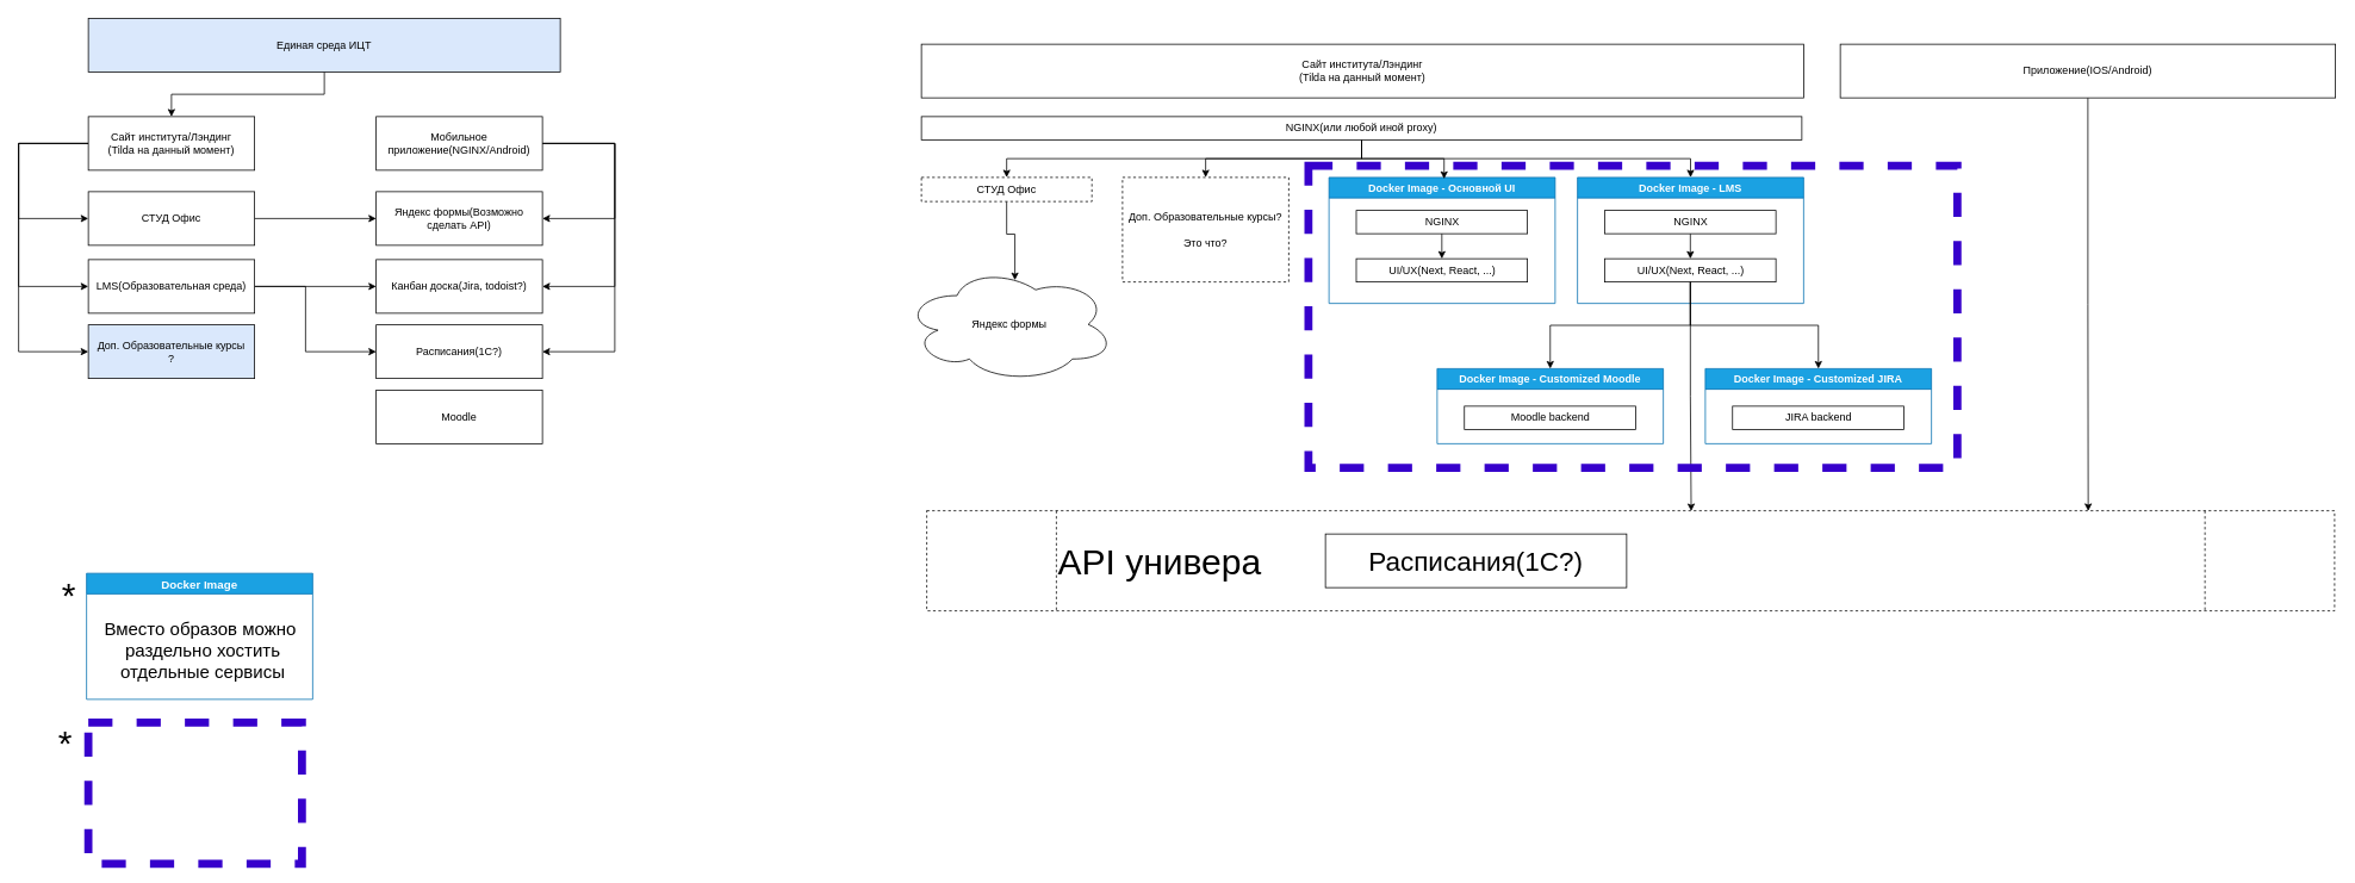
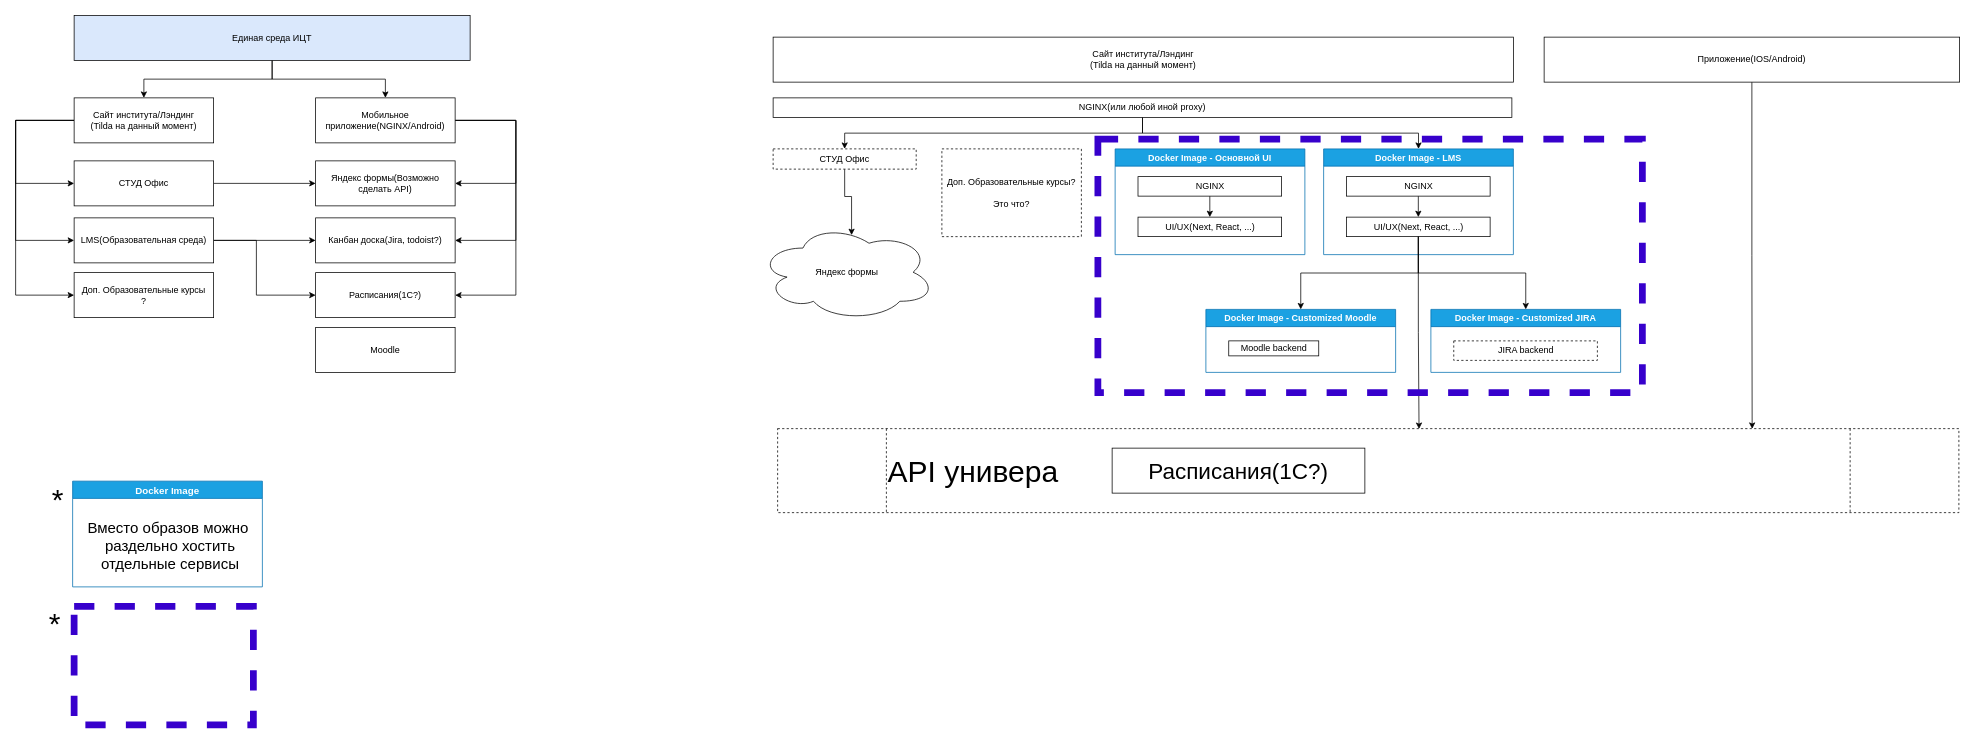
+ <mxCell id="13" style="edgeStyle=orthogonalEdgeStyle;rounded=0;orthogonalLoop=1;jettySize=auto;html=1;exitX=0.5;exitY=1;exitDx=0;exitDy=0;entryX=0.5;entryY=0;entryDx=0;entryDy=0;" edge="1" parent="1" source="14" target="19"><mxGeometry relative="1" as="geometry" /></mxCell>
- <mxCell id="31" style="edgeStyle=orthogonalEdgeStyle;rounded=0;orthogonalLoop=1;jettySize=auto;html=1;exitX=0.5;exitY=1;exitDx=0;exitDy=0;entryX=0.5;entryY=0;entryDx=0;entryDy=0;" edge="1" parent="1" source="33" target="36"><mxGeometry relative="1" as="geometry" /></mxCell>
- <mxCell id="30" style="edgeStyle=orthogonalEdgeStyle;rounded=0;orthogonalLoop=1;jettySize=auto;html=1;exitX=0.5;exitY=1;exitDx=0;exitDy=0;entryX=0.509;entryY=0.012;entryDx=0;entryDy=0;entryPerimeter=0;" edge="1" parent="1" source="33" target="24"><mxGeometry relative="1" as="geometry" /></mxCell>
- <mxCell id="15" value="&lt;div&gt;Доп. Образовательные курсы&lt;/div&gt;&lt;div&gt;?&lt;br&gt;&lt;/div&gt;" style="rounded=0;whiteSpace=wrap;html=1;fillColor=#dae8fc;" vertex="1" parent="1"><mxGeometry x="98" y="363" width="186" height="60" as="geometry" /></mxCell>
+ <mxCell id="15" value="&lt;div&gt;Доп. Образовательные курсы&lt;/div&gt;&lt;div&gt;?&lt;br&gt;&lt;/div&gt;" style="rounded=0;whiteSpace=wrap;html=1;" vertex="1" parent="1"><mxGeometry x="98" y="363" width="186" height="60" as="geometry" /></mxCell>
- <mxCell id="42" value="Moodle backend" style="rounded=0;whiteSpace=wrap;html=1;" vertex="1" parent="41"><mxGeometry x="30.5" y="42" width="191.5" height="26" as="geometry" /></mxCell>
+ <mxCell id="42" value="Moodle backend" style="rounded=0;whiteSpace=wrap;html=1;" vertex="1" parent="41"><mxGeometry x="30.5" y="42" width="120" height="20" as="geometry" /></mxCell>
- <mxCell id="44" value="JIRA backend" style="rounded=0;whiteSpace=wrap;html=1;" vertex="1" parent="43"><mxGeometry x="30.5" y="42" width="191.5" height="26" as="geometry" /></mxCell>
+ <mxCell id="44" value="JIRA backend" style="rounded=0;whiteSpace=wrap;html=1;dashed=1;" vertex="1" parent="43"><mxGeometry x="30.5" y="42" width="191.5" height="26" as="geometry" /></mxCell>
